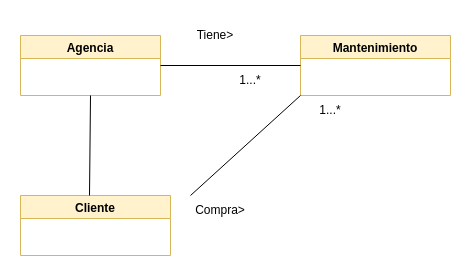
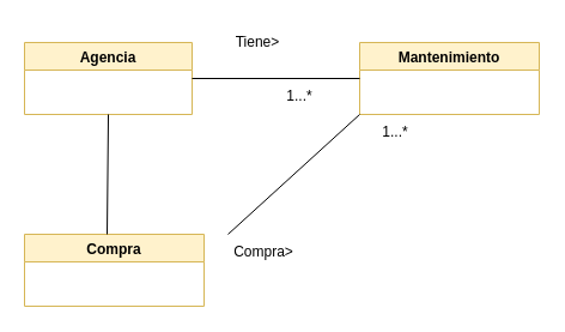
- <mxCell id="4" value="Cliente" style="swimlane;startSize=23;fillColor=#fff2cc;strokeColor=#d6b656;" vertex="1" parent="1"><mxGeometry x="20" y="195" width="150" height="60" as="geometry" /></mxCell>
+ <mxCell id="4" value="Compra" style="swimlane;startSize=23;fillColor=#fff2cc;strokeColor=#d6b656;" vertex="1" parent="1"><mxGeometry x="20" y="195" width="150" height="60" as="geometry" /></mxCell>
